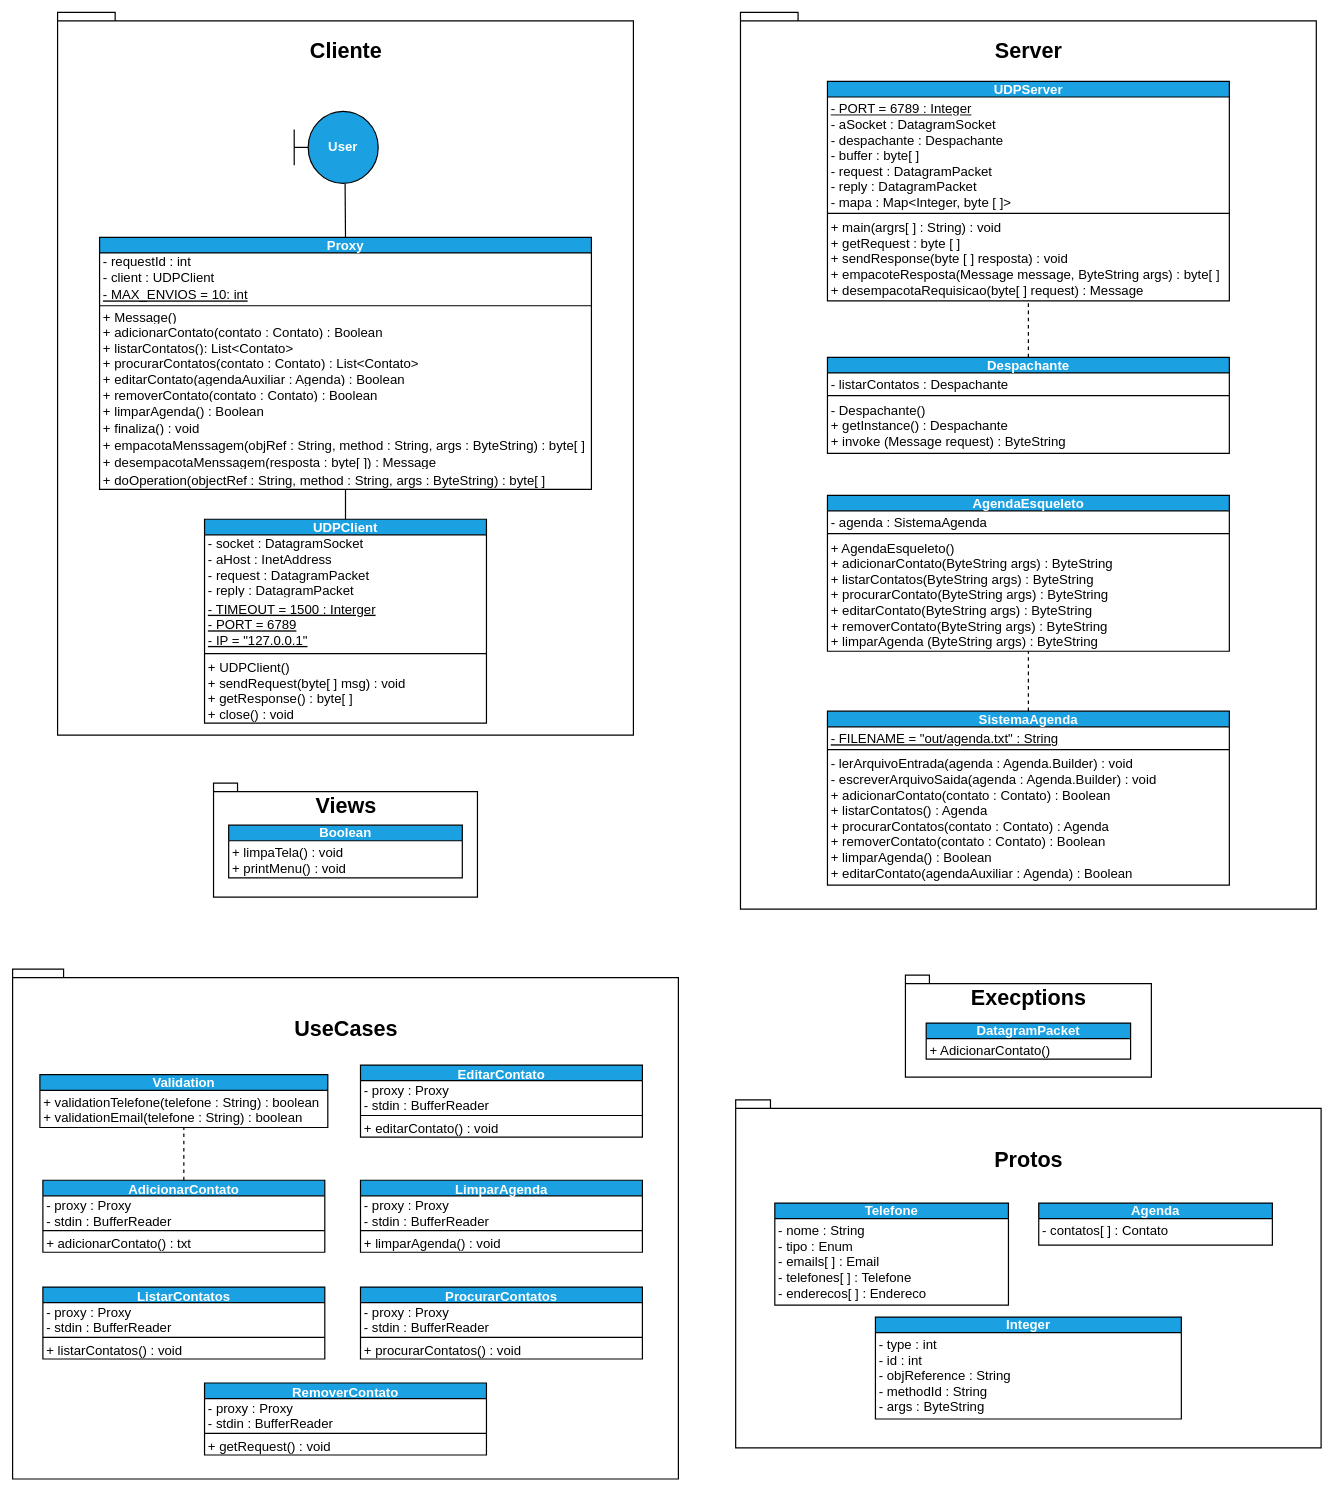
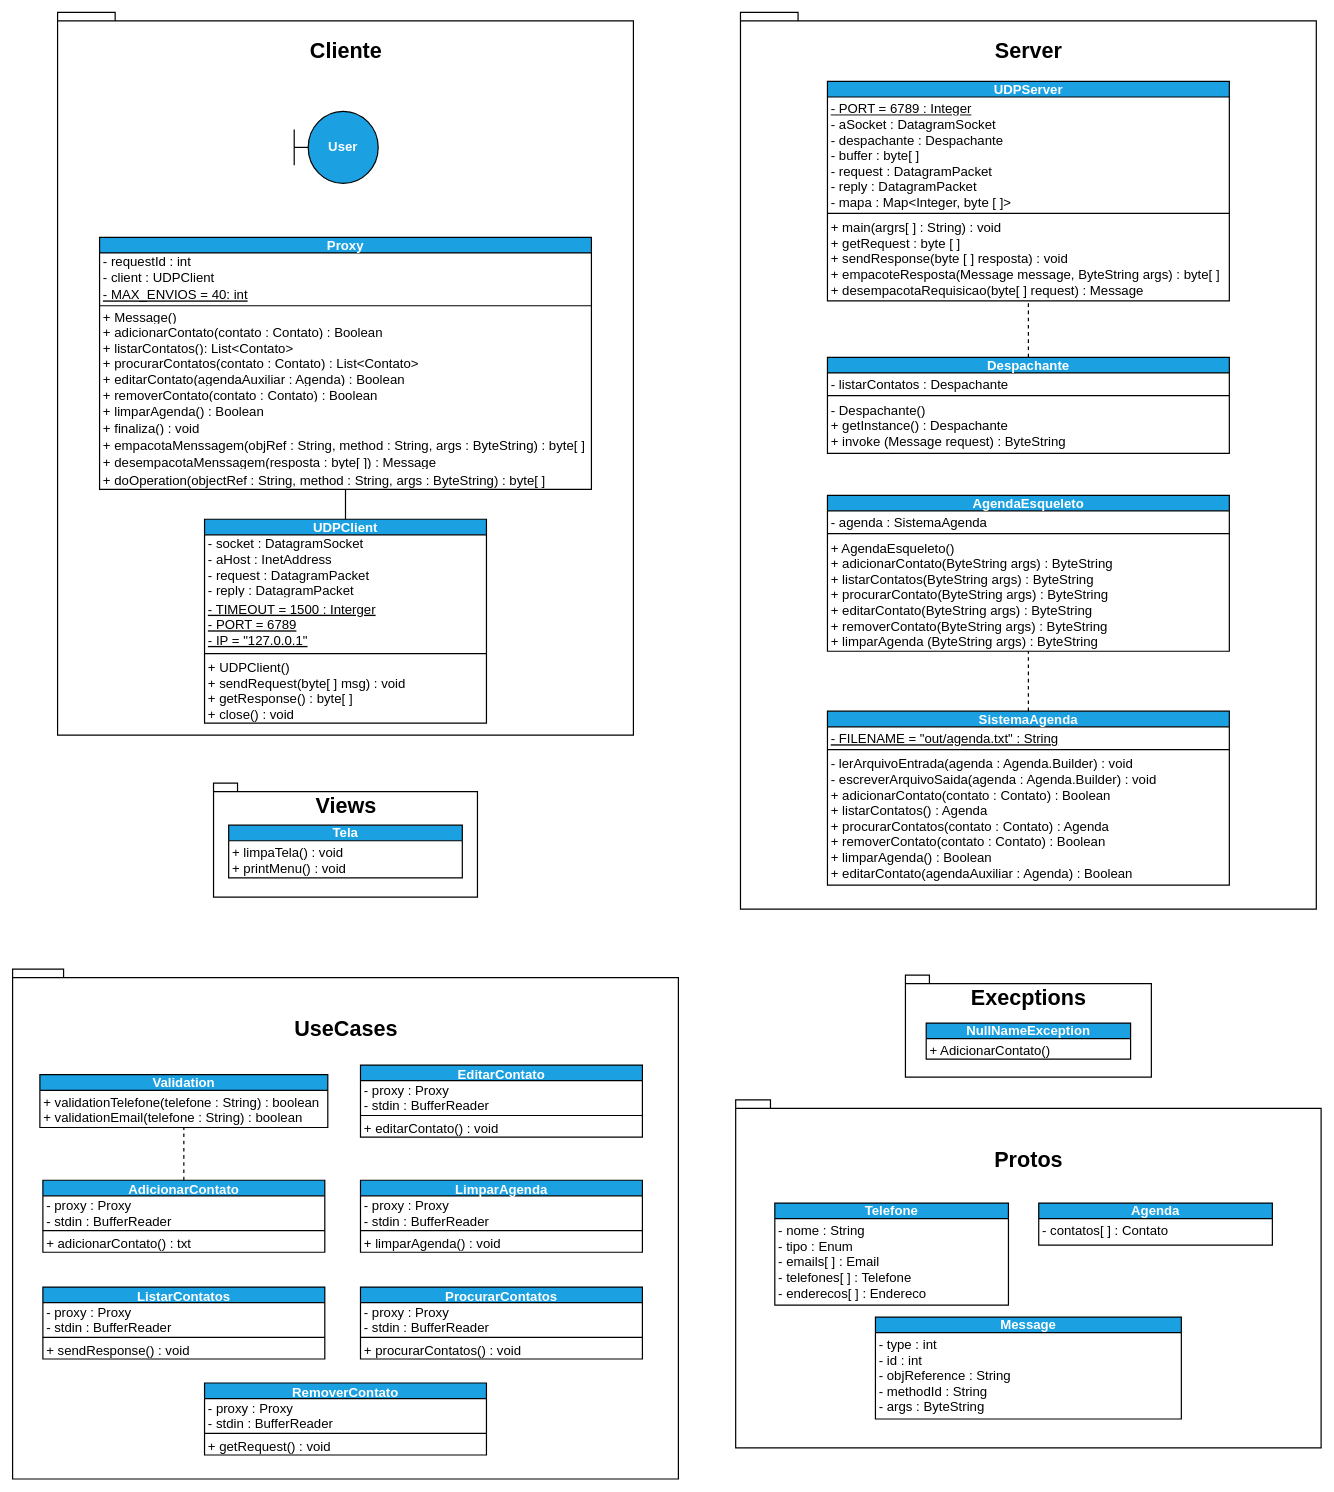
- <mxCell id="9" style="edgeStyle=none;html=1;exitX=0.5;exitY=0;exitDx=0;exitDy=0;entryX=0.606;entryY=1.01;entryDx=0;entryDy=0;entryPerimeter=0;fontSize=22;endArrow=none;endFill=0;strokeWidth=2;" parent="1" source="10" target="8" edge="1"><mxGeometry relative="1" as="geometry" /></mxCell>
- <mxCell id="12" value="- MAX_ENVIOS = 10: int" style="text;strokeColor=none;fillColor=none;align=left;verticalAlign=top;spacingLeft=4;spacingRight=4;overflow=hidden;rotatable=0;points=[[0,0.5],[1,0.5]];portConstraint=eastwest;fontSize=22;fontStyle=4" parent="10" vertex="1"><mxGeometry y="76" width="820" height="34" as="geometry" /></mxCell>
+ <mxCell id="12" value="- MAX_ENVIOS = 40: int" style="text;strokeColor=none;fillColor=none;align=left;verticalAlign=top;spacingLeft=4;spacingRight=4;overflow=hidden;rotatable=0;points=[[0,0.5],[1,0.5]];portConstraint=eastwest;fontSize=22;fontStyle=4" parent="10" vertex="1"><mxGeometry y="76" width="820" height="34" as="geometry" /></mxCell>
- <mxCell id="50" value="Boolean" style="swimlane;fontStyle=1;align=center;verticalAlign=bottom;childLayout=stackLayout;horizontal=1;startSize=26;horizontalStack=0;resizeParent=1;resizeParentMax=0;resizeLast=0;collapsible=1;marginBottom=0;fontSize=22;strokeColor=#000000;strokeWidth=2;fillColor=#1ba1e2;fontColor=#ffffff;" parent="1" vertex="1"><mxGeometry x="380.75" y="1375" width="389.5" height="88" as="geometry" /></mxCell>
+ <mxCell id="50" value="Tela" style="swimlane;fontStyle=1;align=center;verticalAlign=bottom;childLayout=stackLayout;horizontal=1;startSize=26;horizontalStack=0;resizeParent=1;resizeParentMax=0;resizeLast=0;collapsible=1;marginBottom=0;fontSize=22;strokeColor=#000000;strokeWidth=2;fillColor=#1ba1e2;fontColor=#ffffff;" parent="1" vertex="1"><mxGeometry x="380.75" y="1375" width="389.5" height="88" as="geometry" /></mxCell>
- <mxCell id="79" value="DatagramPacket" style="swimlane;fontStyle=1;align=center;verticalAlign=bottom;childLayout=stackLayout;horizontal=1;startSize=26;horizontalStack=0;resizeParent=1;resizeParentMax=0;resizeLast=0;collapsible=1;marginBottom=0;fontSize=22;strokeColor=#000000;strokeWidth=2;fillColor=#1ba1e2;fontColor=#ffffff;" parent="1" vertex="1"><mxGeometry x="1543.63" y="1705" width="340.75" height="60" as="geometry" /></mxCell>
+ <mxCell id="79" value="NullNameException" style="swimlane;fontStyle=1;align=center;verticalAlign=bottom;childLayout=stackLayout;horizontal=1;startSize=26;horizontalStack=0;resizeParent=1;resizeParentMax=0;resizeLast=0;collapsible=1;marginBottom=0;fontSize=22;strokeColor=#000000;strokeWidth=2;fillColor=#1ba1e2;fontColor=#ffffff;" parent="1" vertex="1"><mxGeometry x="1543.63" y="1705" width="340.75" height="60" as="geometry" /></mxCell>
- <mxCell id="85" value="Integer" style="swimlane;fontStyle=1;align=center;verticalAlign=bottom;childLayout=stackLayout;horizontal=1;startSize=26;horizontalStack=0;resizeParent=1;resizeParentMax=0;resizeLast=0;collapsible=1;marginBottom=0;fontSize=22;strokeColor=#000000;strokeWidth=2;fillColor=#1ba1e2;fontColor=#ffffff;" parent="1" vertex="1"><mxGeometry x="1459" y="2195" width="510" height="170" as="geometry" /></mxCell>
+ <mxCell id="85" value="Message" style="swimlane;fontStyle=1;align=center;verticalAlign=bottom;childLayout=stackLayout;horizontal=1;startSize=26;horizontalStack=0;resizeParent=1;resizeParentMax=0;resizeLast=0;collapsible=1;marginBottom=0;fontSize=22;strokeColor=#000000;strokeWidth=2;fillColor=#1ba1e2;fontColor=#ffffff;" parent="1" vertex="1"><mxGeometry x="1459" y="2195" width="510" height="170" as="geometry" /></mxCell>
- <mxCell id="74" value="+ listarContatos() : void" style="text;strokeColor=none;fillColor=none;align=left;verticalAlign=middle;spacingLeft=4;spacingRight=4;overflow=hidden;rotatable=0;points=[[0,0.5],[1,0.5]];portConstraint=eastwest;fontSize=22;" parent="71" vertex="1"><mxGeometry y="88" width="470" height="32" as="geometry" /></mxCell>
+ <mxCell id="74" value="+ sendResponse() : void" style="text;strokeColor=none;fillColor=none;align=left;verticalAlign=middle;spacingLeft=4;spacingRight=4;overflow=hidden;rotatable=0;points=[[0,0.5],[1,0.5]];portConstraint=eastwest;fontSize=22;" parent="71" vertex="1"><mxGeometry y="88" width="470" height="32" as="geometry" /></mxCell>
